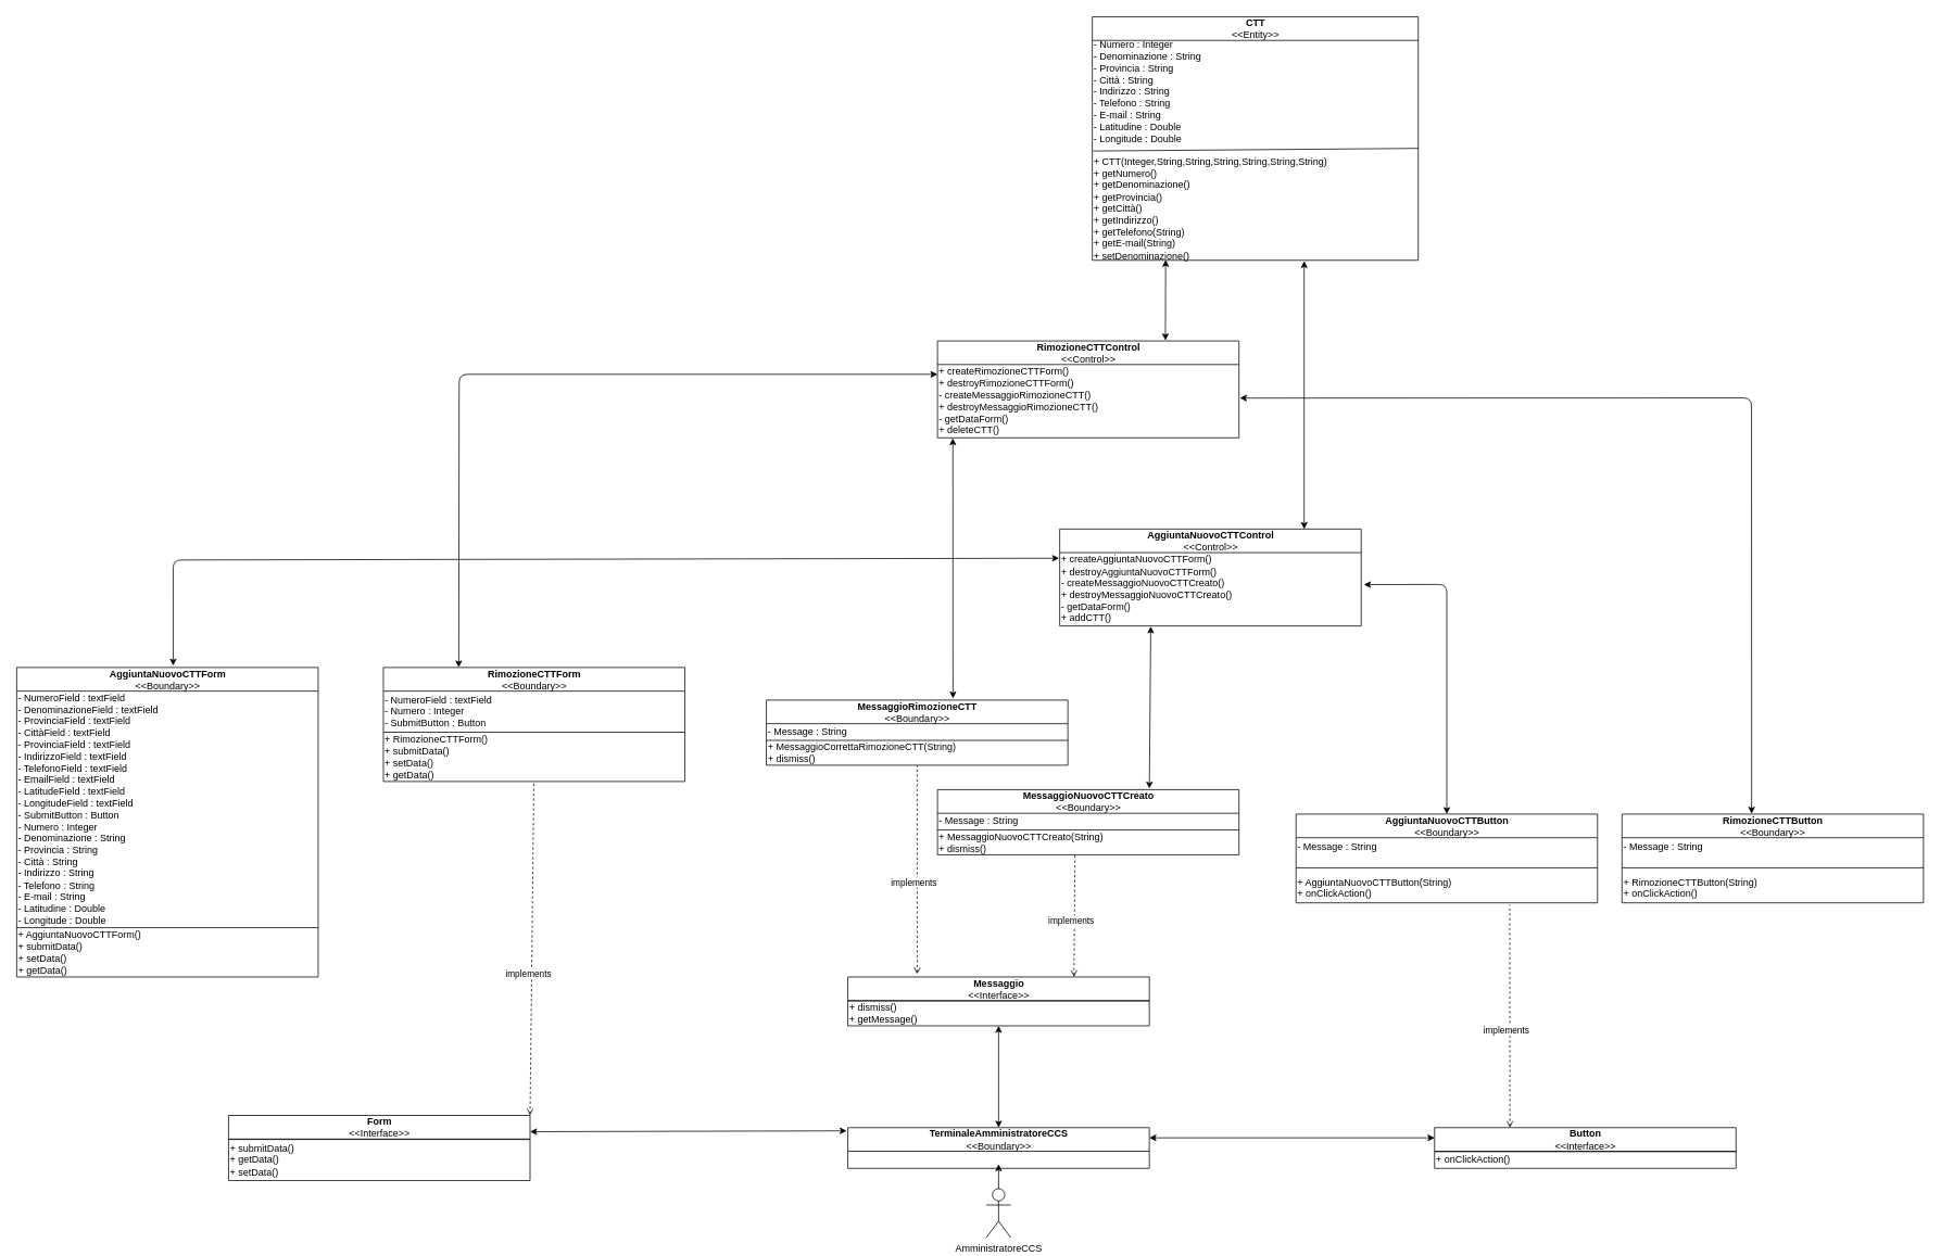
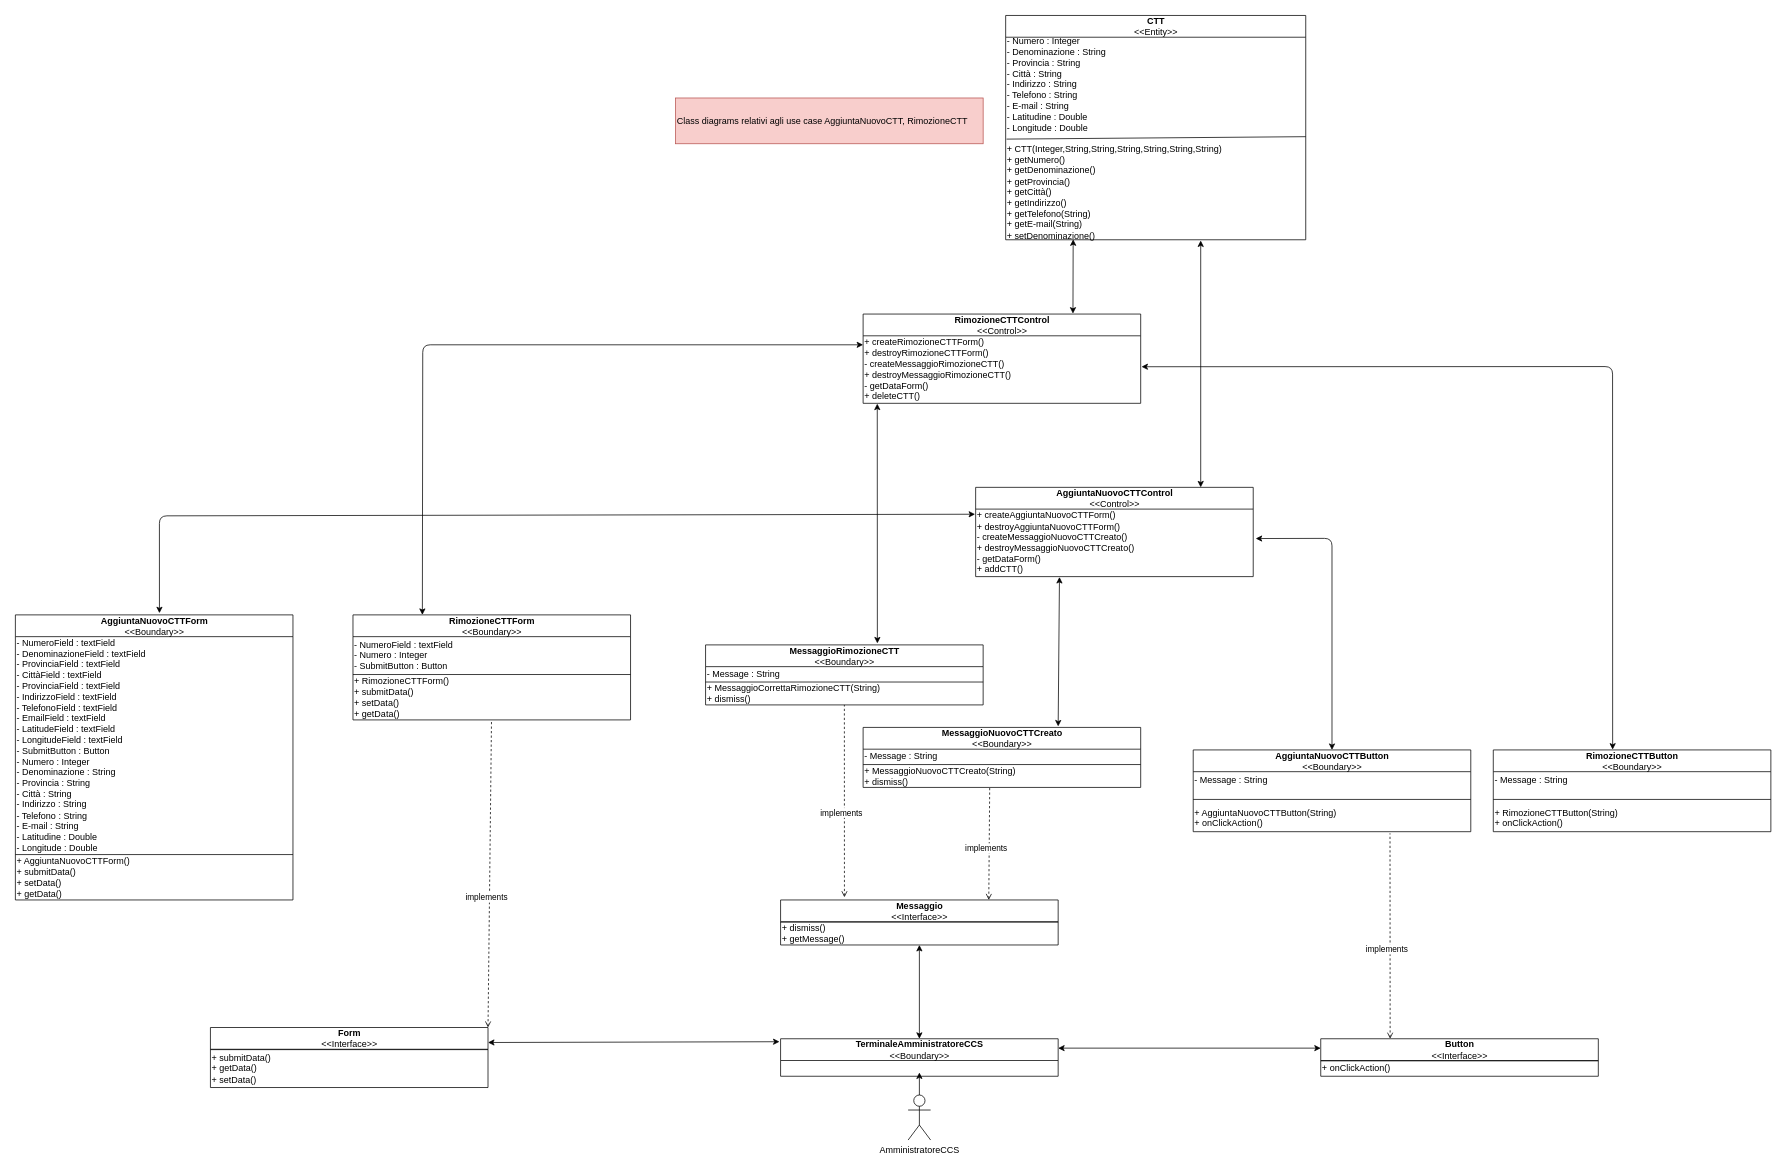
+ <mxCell id="34" value="Class diagrams relativi agli use case AggiuntaNuovoCTT, RimozioneCTT" style="text;html=1;strokeColor=#b85450;fillColor=#f8cecc;align=left;verticalAlign=middle;whiteSpace=wrap;rounded=0;" parent="1" vertex="1"><mxGeometry x="900" y="130" width="410" height="61" as="geometry" /></mxCell>
